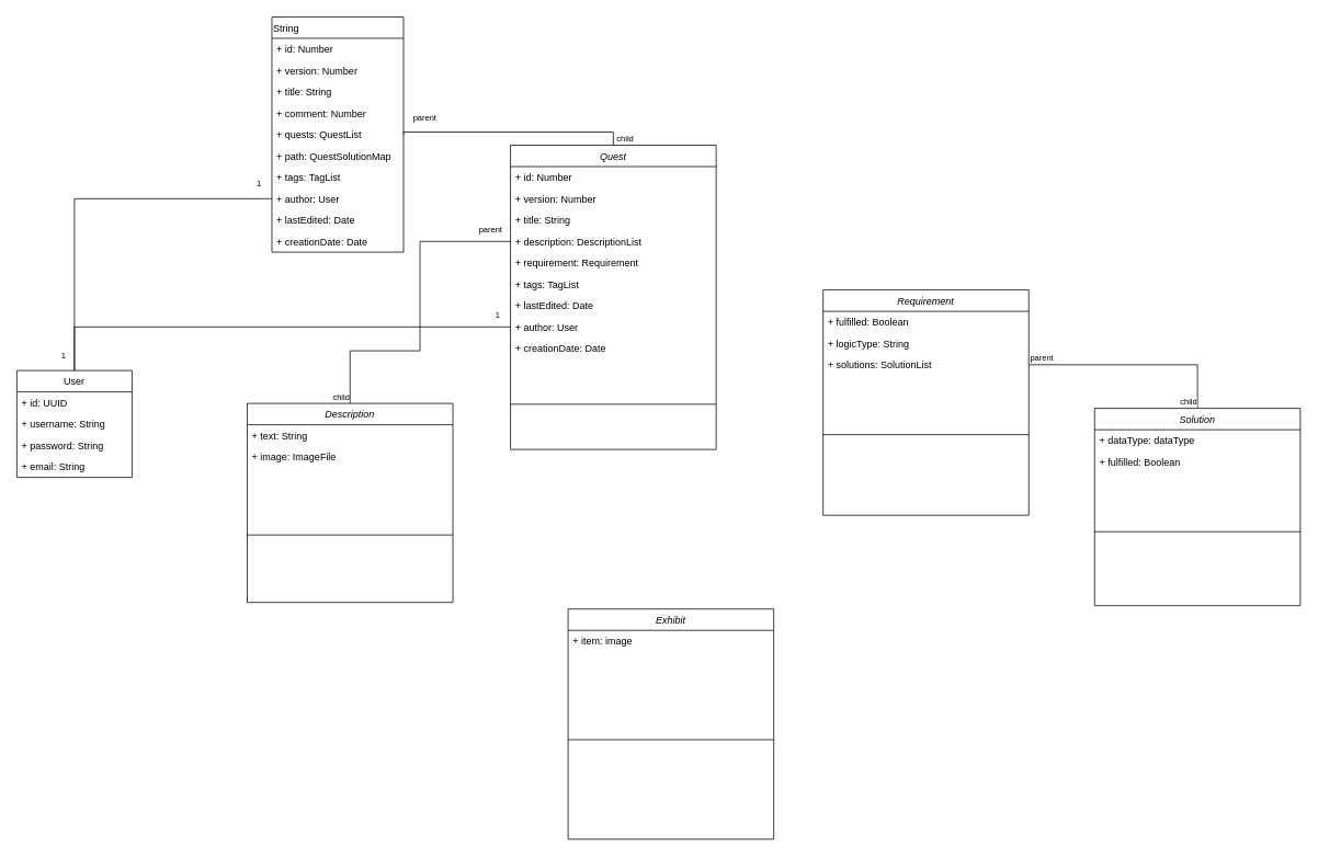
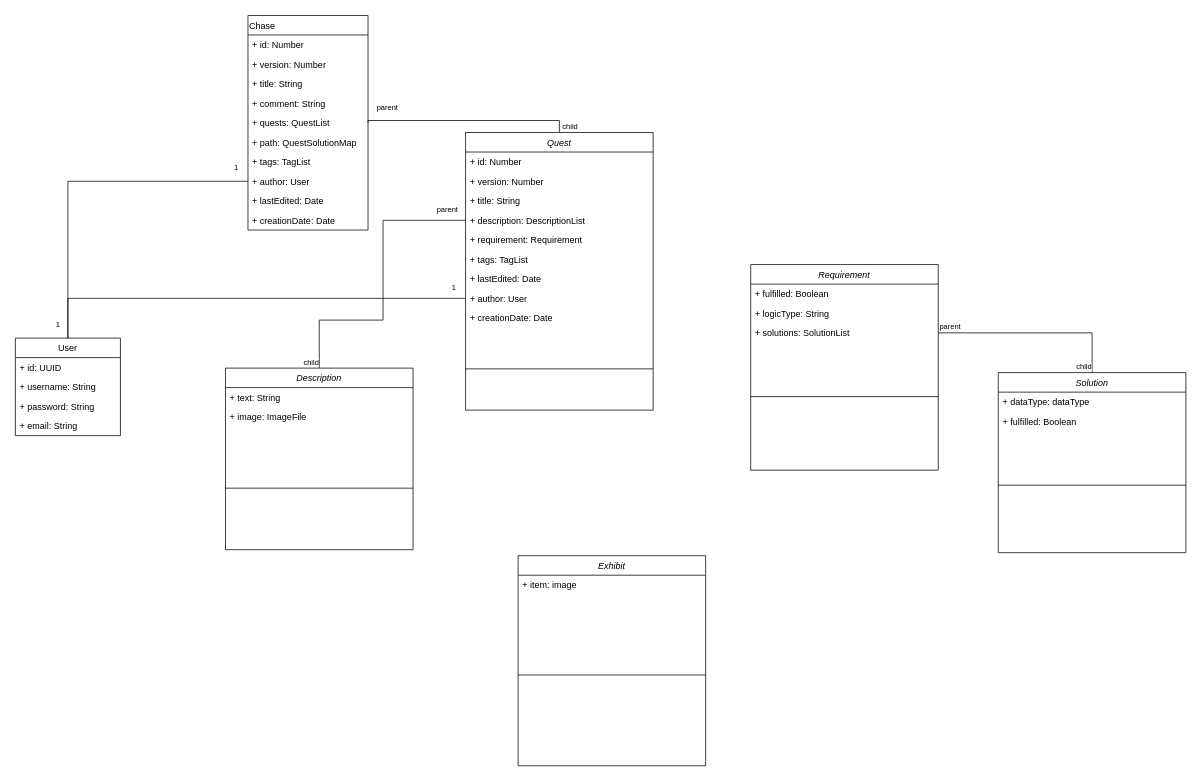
- <mxCell id="11" value="String" style="swimlane;fontStyle=0;childLayout=stackLayout;horizontal=1;startSize=26;fillColor=none;horizontalStack=0;resizeParent=1;resizeParentMax=0;resizeLast=0;collapsible=1;marginBottom=0;align=left;" parent="1" vertex="1"><mxGeometry x="330" y="20" width="160" height="286" as="geometry"><mxRectangle x="130" y="40" width="70" height="26" as="alternateBounds" /></mxGeometry></mxCell>
+ <mxCell id="11" value="Chase" style="swimlane;fontStyle=0;childLayout=stackLayout;horizontal=1;startSize=26;fillColor=none;horizontalStack=0;resizeParent=1;resizeParentMax=0;resizeLast=0;collapsible=1;marginBottom=0;align=left;" parent="1" vertex="1"><mxGeometry x="330" y="20" width="160" height="286" as="geometry"><mxRectangle x="130" y="40" width="70" height="26" as="alternateBounds" /></mxGeometry></mxCell>
- <mxCell id="15" value="+ comment: Number" style="text;strokeColor=none;fillColor=none;align=left;verticalAlign=top;spacingLeft=4;spacingRight=4;overflow=hidden;rotatable=0;points=[[0,0.5],[1,0.5]];portConstraint=eastwest;" parent="11" vertex="1"><mxGeometry y="104" width="160" height="26" as="geometry" /></mxCell>
+ <mxCell id="15" value="+ comment: String" style="text;strokeColor=none;fillColor=none;align=left;verticalAlign=top;spacingLeft=4;spacingRight=4;overflow=hidden;rotatable=0;points=[[0,0.5],[1,0.5]];portConstraint=eastwest;" parent="11" vertex="1"><mxGeometry y="104" width="160" height="26" as="geometry" /></mxCell>
